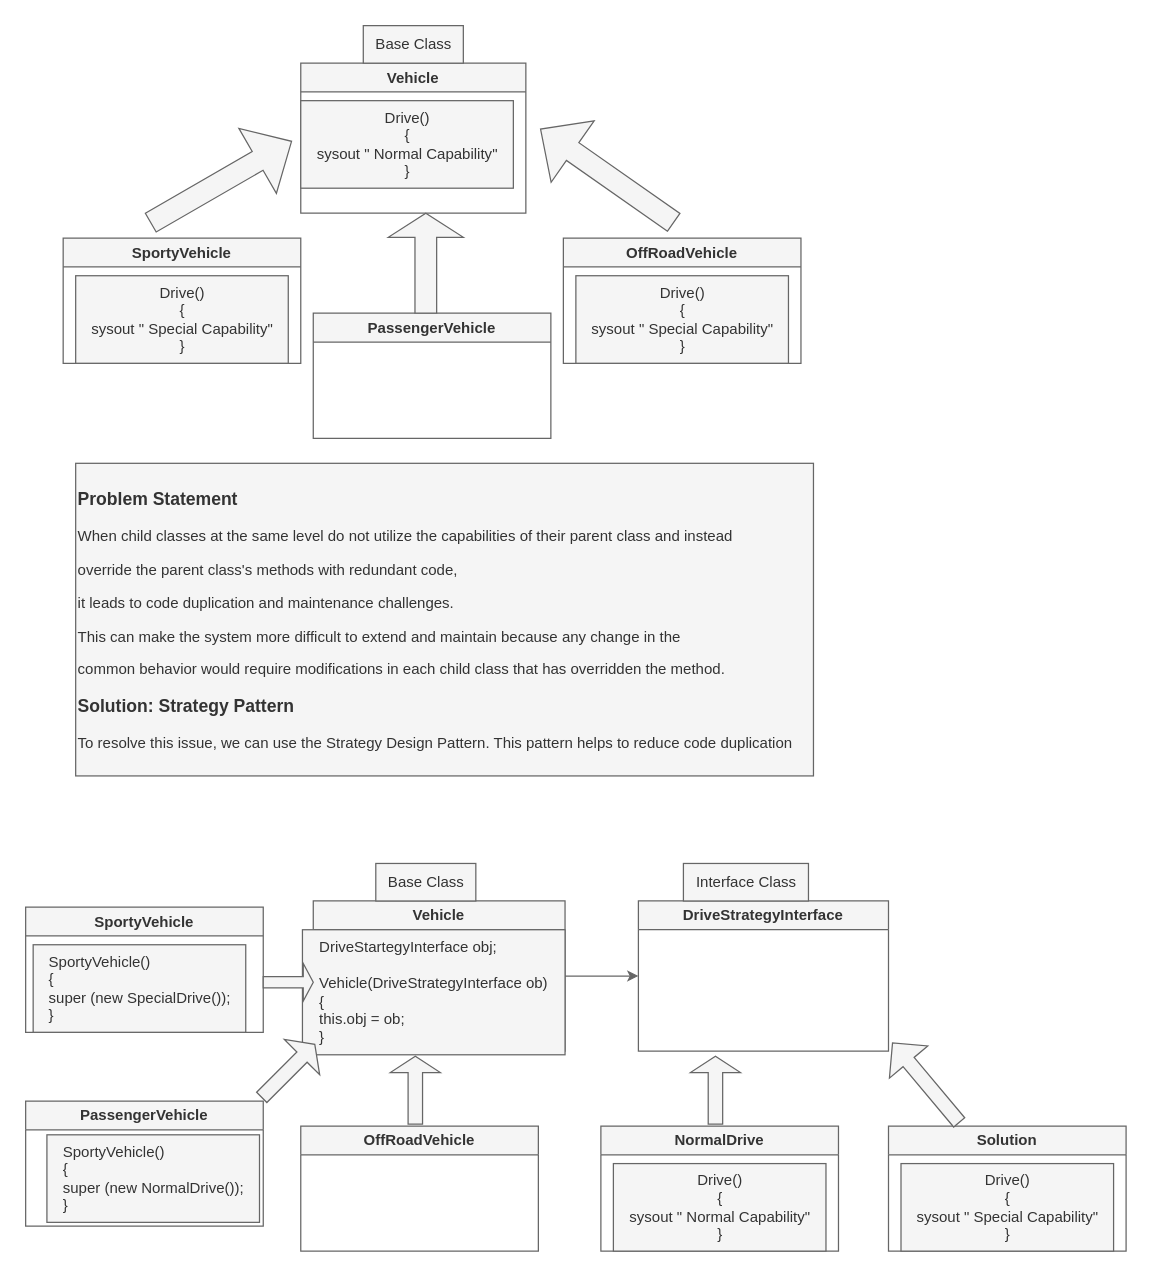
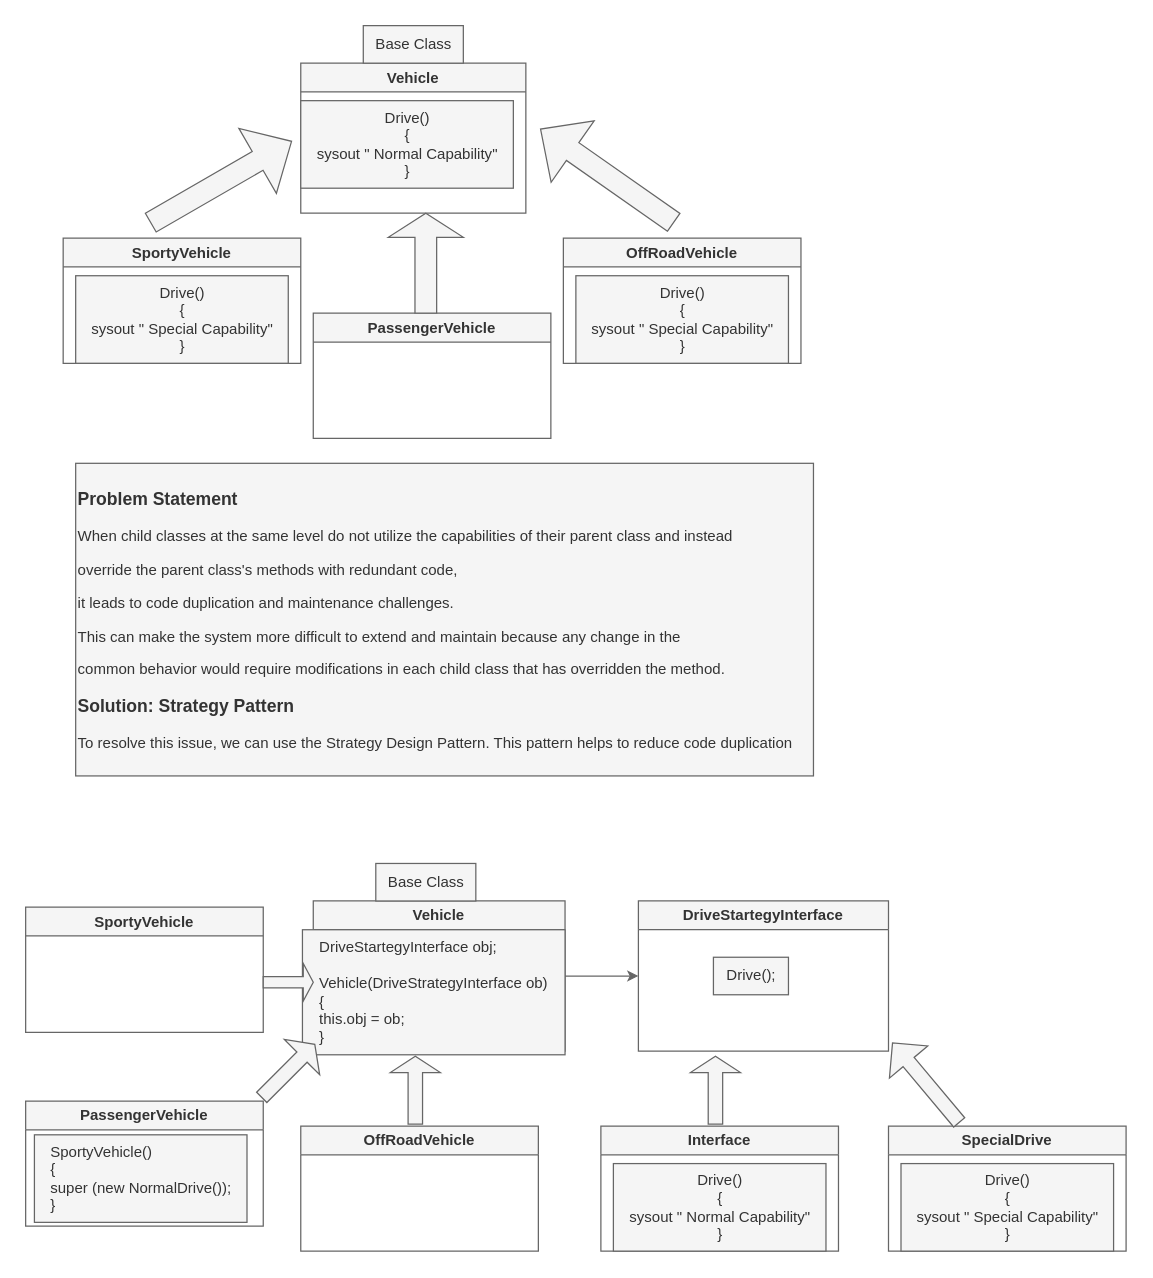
- <mxCell id="32" value="Interface Class" style="text;html=1;align=center;verticalAlign=middle;resizable=0;points=[];autosize=1;strokeColor=#666666;fillColor=#f5f5f5;fontColor=#333333;" vertex="1" parent="1"><mxGeometry x="546" y="690" width="100" height="30" as="geometry" /></mxCell>
- <mxCell id="24" value="DriveStrategyInterface" style="swimlane;whiteSpace=wrap;html=1;startSize=23;fillColor=#f5f5f5;fontColor=#333333;strokeColor=#666666;" vertex="1" parent="1"><mxGeometry x="510" y="720" width="200" height="120" as="geometry" /></mxCell>
+ <mxCell id="24" value="DriveStartegyInterface" style="swimlane;whiteSpace=wrap;html=1;startSize=23;fillColor=#f5f5f5;fontColor=#333333;strokeColor=#666666;" vertex="1" parent="1"><mxGeometry x="510" y="720" width="200" height="120" as="geometry" /></mxCell>
+ <mxCell id="25" value="Drive();" style="text;html=1;align=center;verticalAlign=middle;resizable=0;points=[];autosize=1;strokeColor=#666666;fillColor=#f5f5f5;fontColor=#333333;" vertex="1" parent="1"><mxGeometry x="570" y="765" width="60" height="30" as="geometry" /></mxCell>
- <mxCell id="33" value="&lt;div style=&quot;text-align: left;&quot;&gt;&lt;span style=&quot;background-color: initial;&quot;&gt;SportyVehicle()&lt;/span&gt;&lt;/div&gt;&lt;div style=&quot;text-align: left;&quot;&gt;&lt;span style=&quot;background-color: initial;&quot;&gt;{&lt;/span&gt;&lt;/div&gt;&lt;div style=&quot;text-align: left;&quot;&gt;&lt;span style=&quot;background-color: initial;&quot;&gt;super (new SpecialDrive());&lt;/span&gt;&lt;/div&gt;&lt;div style=&quot;text-align: left;&quot;&gt;&lt;span style=&quot;background-color: initial;&quot;&gt;}&lt;/span&gt;&lt;/div&gt;" style="text;html=1;align=center;verticalAlign=middle;resizable=0;points=[];autosize=1;strokeColor=#666666;fillColor=#f5f5f5;fontColor=#333333;" vertex="1" parent="1"><mxGeometry x="26" y="755" width="170" height="70" as="geometry" /></mxCell>
- <mxCell id="26" value="NormalDrive" style="swimlane;whiteSpace=wrap;html=1;fillColor=#f5f5f5;fontColor=#333333;strokeColor=#666666;" vertex="1" parent="1"><mxGeometry x="480" y="900" width="190" height="100" as="geometry" /></mxCell>
+ <mxCell id="26" value="Interface" style="swimlane;whiteSpace=wrap;html=1;fillColor=#f5f5f5;fontColor=#333333;strokeColor=#666666;" vertex="1" parent="1"><mxGeometry x="480" y="900" width="190" height="100" as="geometry" /></mxCell>
- <mxCell id="29" value="Solution" style="swimlane;whiteSpace=wrap;html=1;fillColor=#f5f5f5;fontColor=#333333;strokeColor=#666666;" vertex="1" parent="1"><mxGeometry x="710" y="900" width="190" height="100" as="geometry" /></mxCell>
+ <mxCell id="29" value="SpecialDrive" style="swimlane;whiteSpace=wrap;html=1;fillColor=#f5f5f5;fontColor=#333333;strokeColor=#666666;" vertex="1" parent="1"><mxGeometry x="710" y="900" width="190" height="100" as="geometry" /></mxCell>
- <mxCell id="34" value="&lt;div style=&quot;text-align: left;&quot;&gt;&lt;span style=&quot;background-color: initial;&quot;&gt;SportyVehicle()&lt;/span&gt;&lt;/div&gt;&lt;div style=&quot;text-align: left;&quot;&gt;&lt;span style=&quot;background-color: initial;&quot;&gt;{&lt;/span&gt;&lt;/div&gt;&lt;div style=&quot;text-align: left;&quot;&gt;&lt;span style=&quot;background-color: initial;&quot;&gt;super (new NormalDrive());&lt;/span&gt;&lt;/div&gt;&lt;div style=&quot;text-align: left;&quot;&gt;&lt;span style=&quot;background-color: initial;&quot;&gt;}&lt;/span&gt;&lt;/div&gt;" style="text;html=1;align=center;verticalAlign=middle;resizable=0;points=[];autosize=1;strokeColor=#666666;fillColor=#f5f5f5;fontColor=#333333;" vertex="1" parent="1"><mxGeometry x="37" y="907" width="170" height="70" as="geometry" /></mxCell>
+ <mxCell id="34" value="&lt;div style=&quot;text-align: left;&quot;&gt;&lt;span style=&quot;background-color: initial;&quot;&gt;SportyVehicle()&lt;/span&gt;&lt;/div&gt;&lt;div style=&quot;text-align: left;&quot;&gt;&lt;span style=&quot;background-color: initial;&quot;&gt;{&lt;/span&gt;&lt;/div&gt;&lt;div style=&quot;text-align: left;&quot;&gt;&lt;span style=&quot;background-color: initial;&quot;&gt;super (new NormalDrive());&lt;/span&gt;&lt;/div&gt;&lt;div style=&quot;text-align: left;&quot;&gt;&lt;span style=&quot;background-color: initial;&quot;&gt;}&lt;/span&gt;&lt;/div&gt;" style="text;html=1;align=center;verticalAlign=middle;resizable=0;points=[];autosize=1;strokeColor=#666666;fillColor=#f5f5f5;fontColor=#333333;" vertex="1" parent="1"><mxGeometry x="27" y="907" width="170" height="70" as="geometry" /></mxCell>
